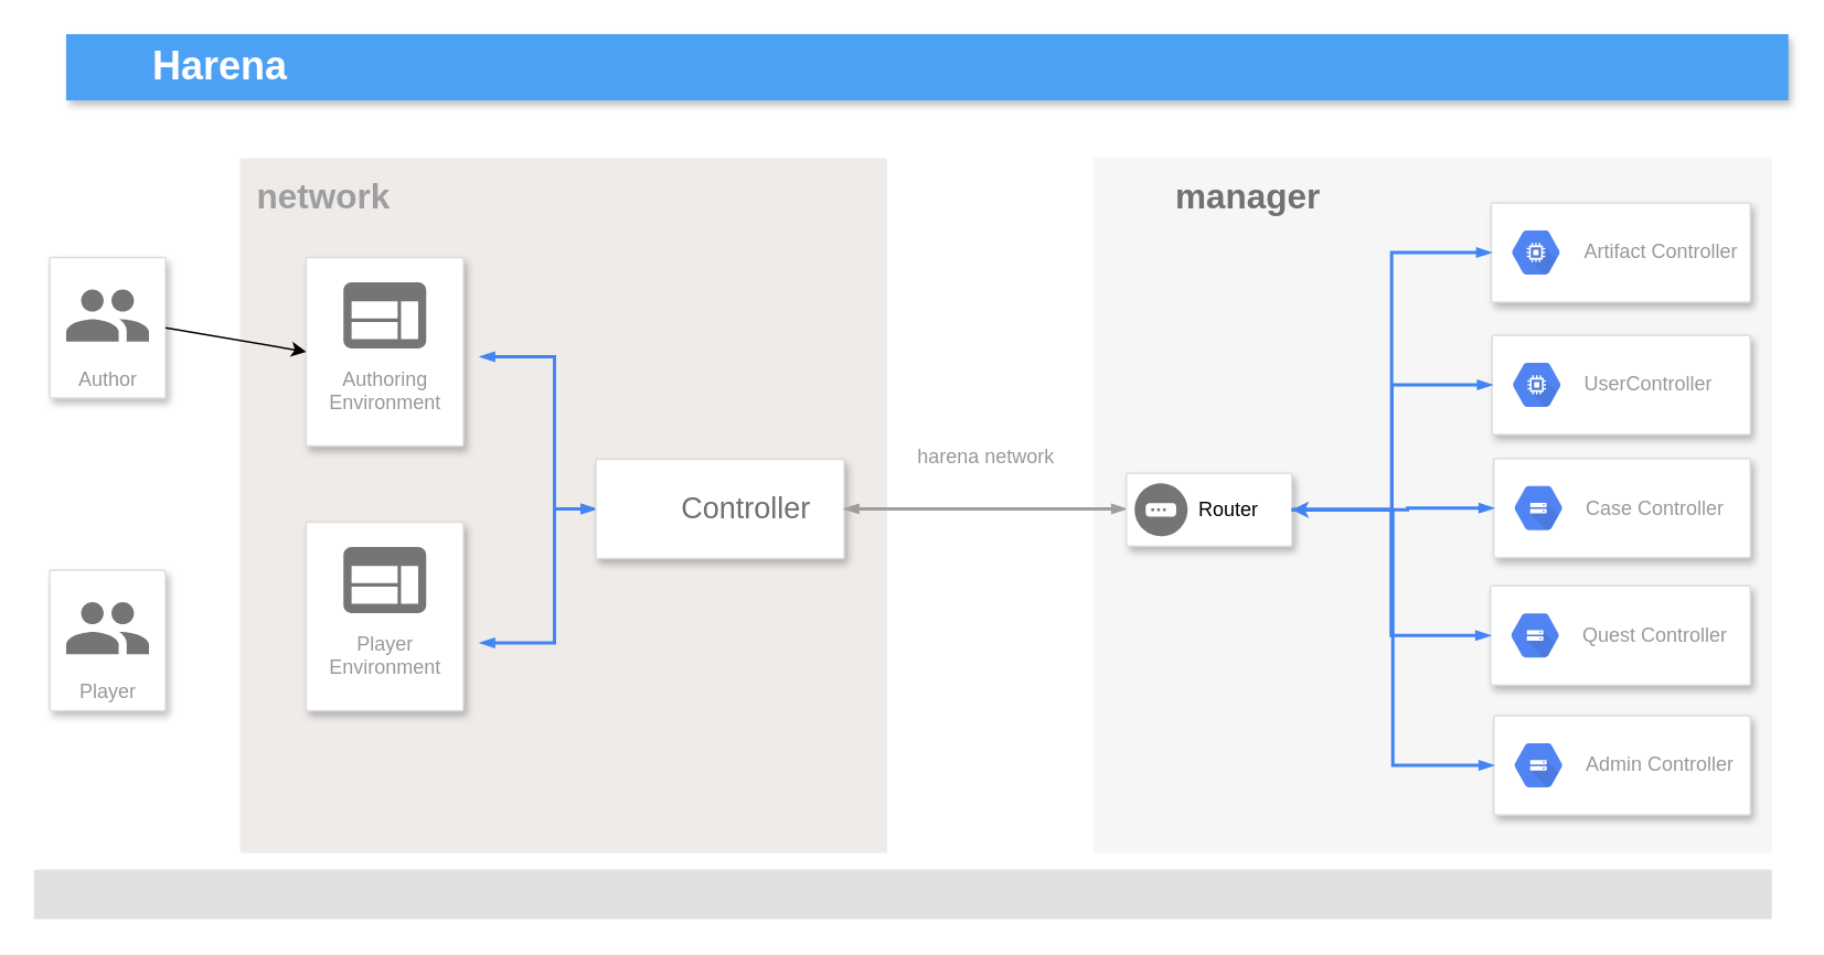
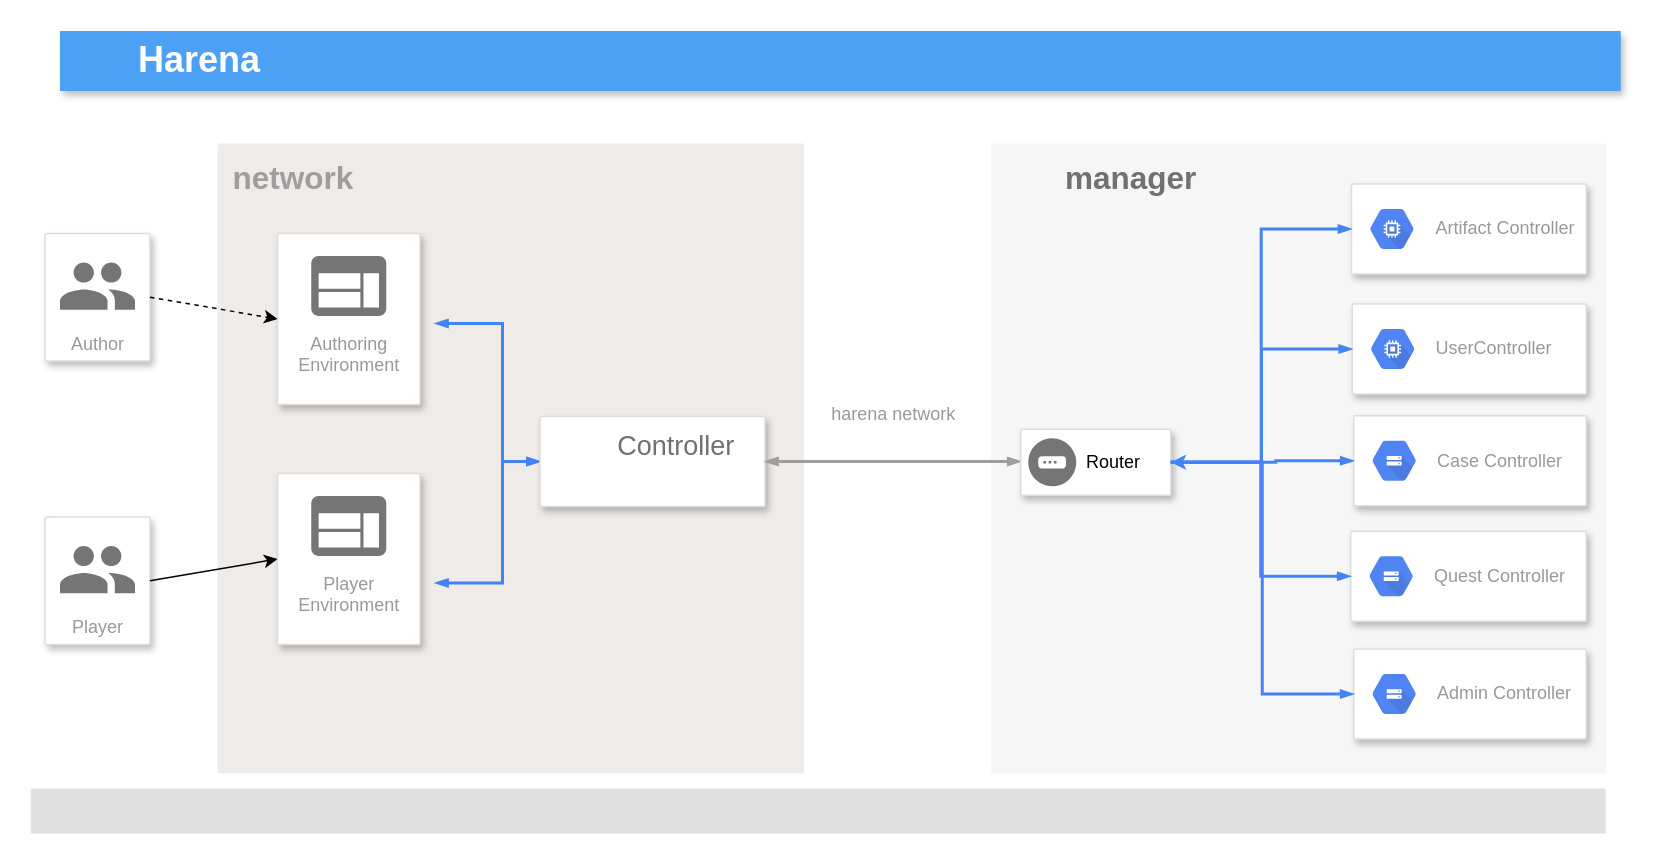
- <mxCell id="26" value="" style="endArrow=classic;html=1;entryX=0;entryY=0.5;entryDx=0;entryDy=0;exitX=1;exitY=0.5;exitDx=0;exitDy=0;" edge="1" parent="1" source="24" target="17"><mxGeometry width="50" height="50" relative="1" as="geometry"><mxPoint x="94.5" y="309.5" as="sourcePoint" /><mxPoint x="184.5" y="295" as="targetPoint" /></mxGeometry></mxCell>
+ <mxCell id="26" value="" style="endArrow=classic;html=1;entryX=0;entryY=0.5;entryDx=0;entryDy=0;exitX=1;exitY=0.5;exitDx=0;exitDy=0;dashed=1;" edge="1" parent="1" source="24" target="17"><mxGeometry width="50" height="50" relative="1" as="geometry"><mxPoint x="94.5" y="309.5" as="sourcePoint" /><mxPoint x="184.5" y="295" as="targetPoint" /></mxGeometry></mxCell>
- <mxCell id="16" value="&lt;font style=&quot;font-size: 18px&quot; color=&quot;#707070&quot;&gt;Controller&lt;/font&gt;" style="text;html=1;align=center;verticalAlign=middle;resizable=0;points=[];autosize=1;" vertex="1" parent="1"><mxGeometry x="404.5" y="297" width="90" height="20" as="geometry" /></mxCell>
+ <mxCell id="16" value="&lt;font style=&quot;font-size: 18px&quot; color=&quot;#707070&quot;&gt;Controller&lt;/font&gt;" style="text;html=1;align=center;verticalAlign=middle;resizable=0;points=[];autosize=1;" vertex="1" parent="1"><mxGeometry x="404.5" y="287" width="90" height="20" as="geometry" /></mxCell>
+ <mxCell id="23" value="" style="endArrow=classic;html=1;entryX=0;entryY=0.5;entryDx=0;entryDy=0;exitX=1;exitY=0.5;exitDx=0;exitDy=0;" edge="1" parent="1" source="21" target="19"><mxGeometry width="50" height="50" relative="1" as="geometry"><mxPoint x="184.5" y="545" as="sourcePoint" /><mxPoint x="234.5" y="495" as="targetPoint" /></mxGeometry></mxCell>
